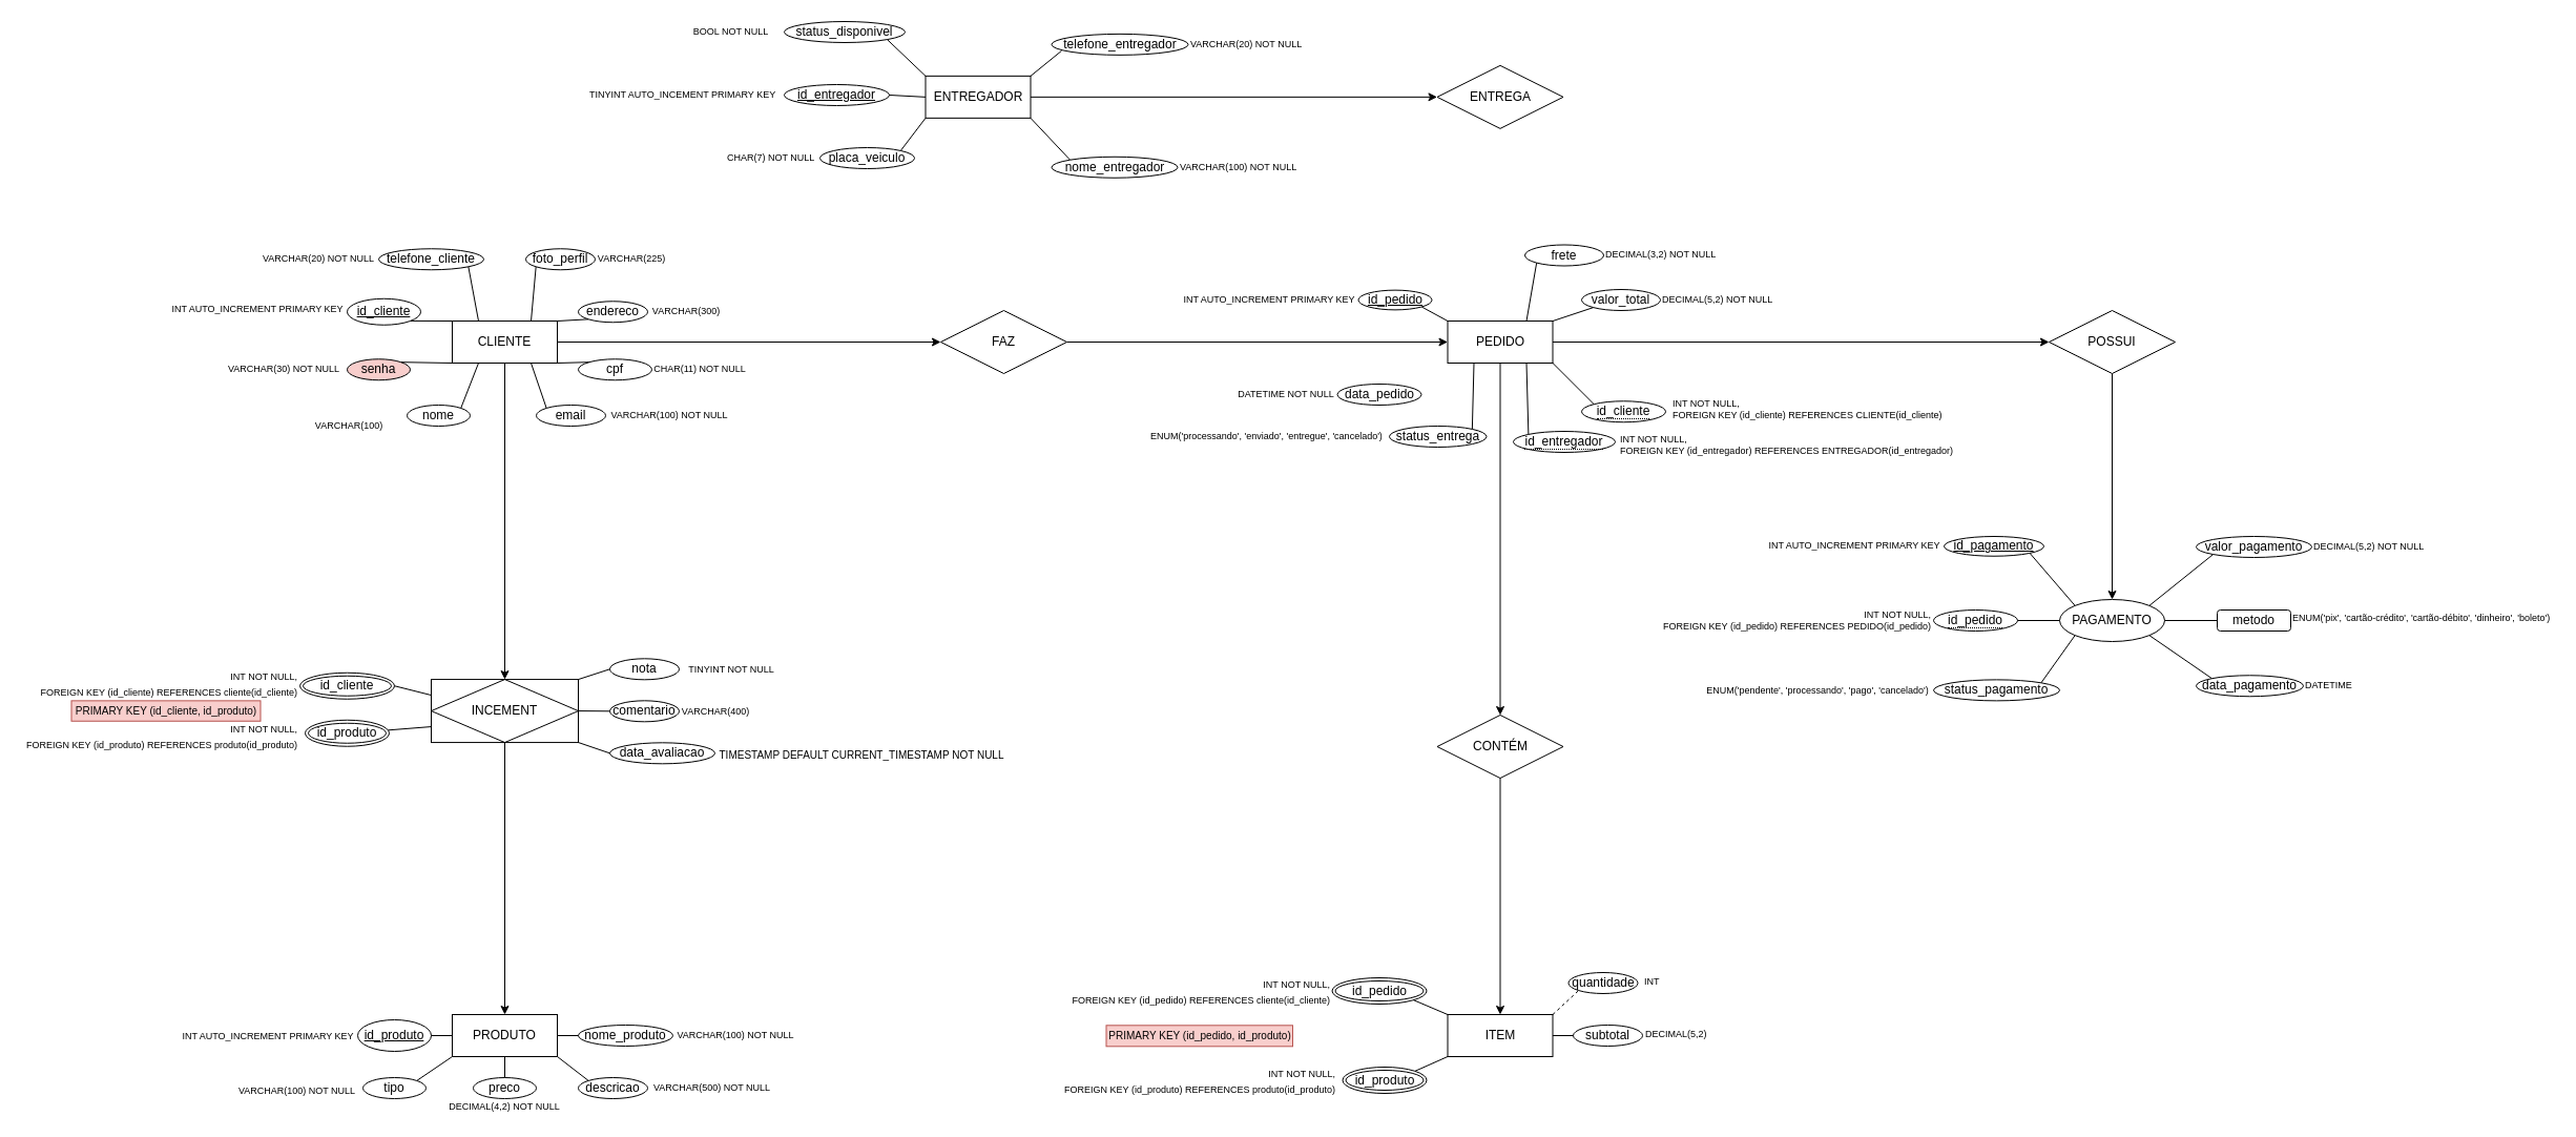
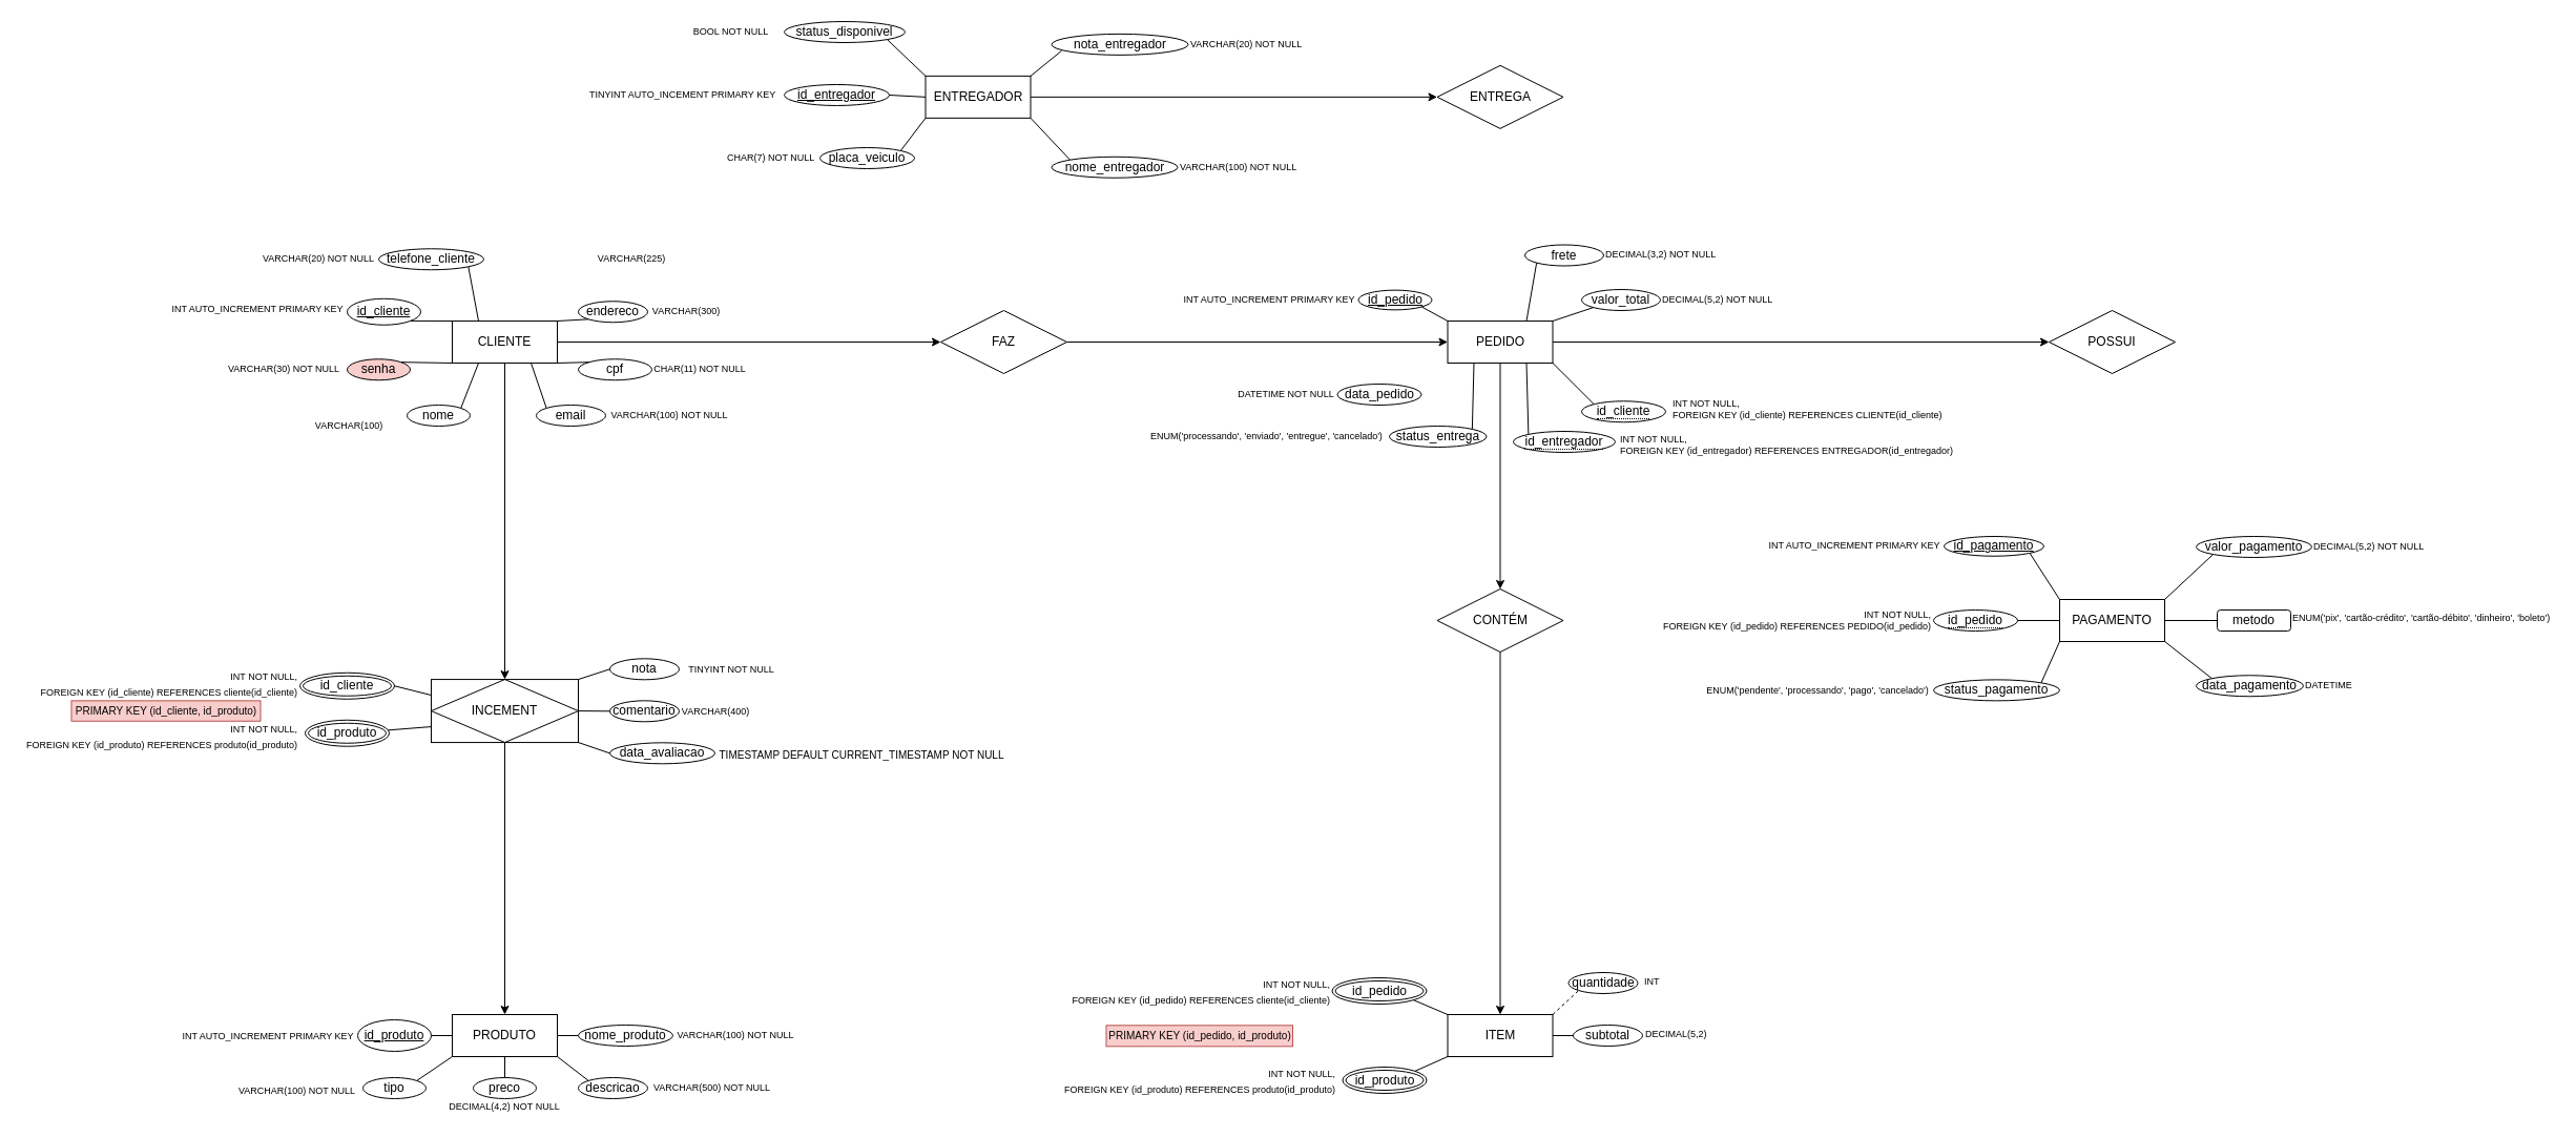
- <mxCell id="98" value="telefone_entregador" style="ellipse;whiteSpace=wrap;html=1;align=center;" vertex="1" parent="1"><mxGeometry x="1000.5" y="31.87" width="130" height="20" as="geometry" /></mxCell>
+ <mxCell id="98" value="nota_entregador" style="ellipse;whiteSpace=wrap;html=1;align=center;" vertex="1" parent="1"><mxGeometry x="1000.5" y="31.87" width="130" height="20" as="geometry" /></mxCell>
- <mxCell id="129" value="foto_perfil" style="ellipse;whiteSpace=wrap;html=1;align=center;" vertex="1" parent="1"><mxGeometry x="500" y="236.25" width="66" height="20" as="geometry" /></mxCell>
- <mxCell id="130" value="" style="endArrow=none;html=1;rounded=0;exitX=0.75;exitY=0;exitDx=0;exitDy=0;entryX=0;entryY=1;entryDx=0;entryDy=0;" edge="1" parent="1" source="4" target="129"><mxGeometry relative="1" as="geometry"><mxPoint x="500" y="263" as="sourcePoint" /><mxPoint x="524" y="250" as="targetPoint" /></mxGeometry></mxCell>
- <mxCell id="136" style="edgeStyle=orthogonalEdgeStyle;rounded=0;orthogonalLoop=1;jettySize=auto;html=1;" edge="1" parent="1" source="137" target="110"><mxGeometry relative="1" as="geometry" /></mxCell>
- <mxCell id="110" value="PAGAMENTO" style="ellipse;whiteSpace=wrap;html=1;align=center;" vertex="1" parent="1"><mxGeometry x="1960" y="570" width="100" height="40" as="geometry" /></mxCell>
+ <mxCell id="110" value="PAGAMENTO" style="whiteSpace=wrap;html=1;align=center;" vertex="1" parent="1"><mxGeometry x="1960" y="570" width="100" height="40" as="geometry" /></mxCell>
- <mxCell id="13" value="CONTÉM" style="shape=rhombus;perimeter=rhombusPerimeter;whiteSpace=wrap;html=1;align=center;" vertex="1" parent="1"><mxGeometry x="1367.5" y="680" width="120" height="60" as="geometry" /></mxCell>
+ <mxCell id="13" value="CONTÉM" style="shape=rhombus;perimeter=rhombusPerimeter;whiteSpace=wrap;html=1;align=center;" vertex="1" parent="1"><mxGeometry x="1367.5" y="560" width="120" height="60" as="geometry" /></mxCell>
